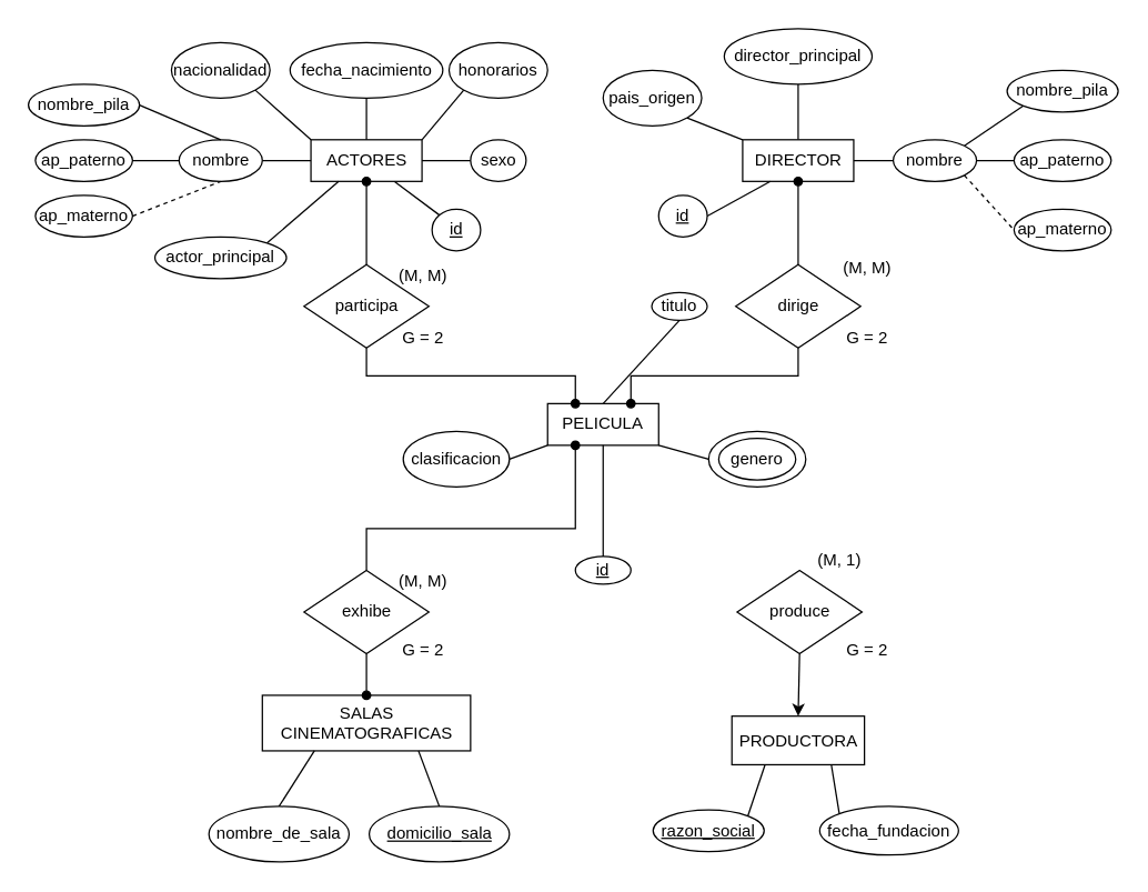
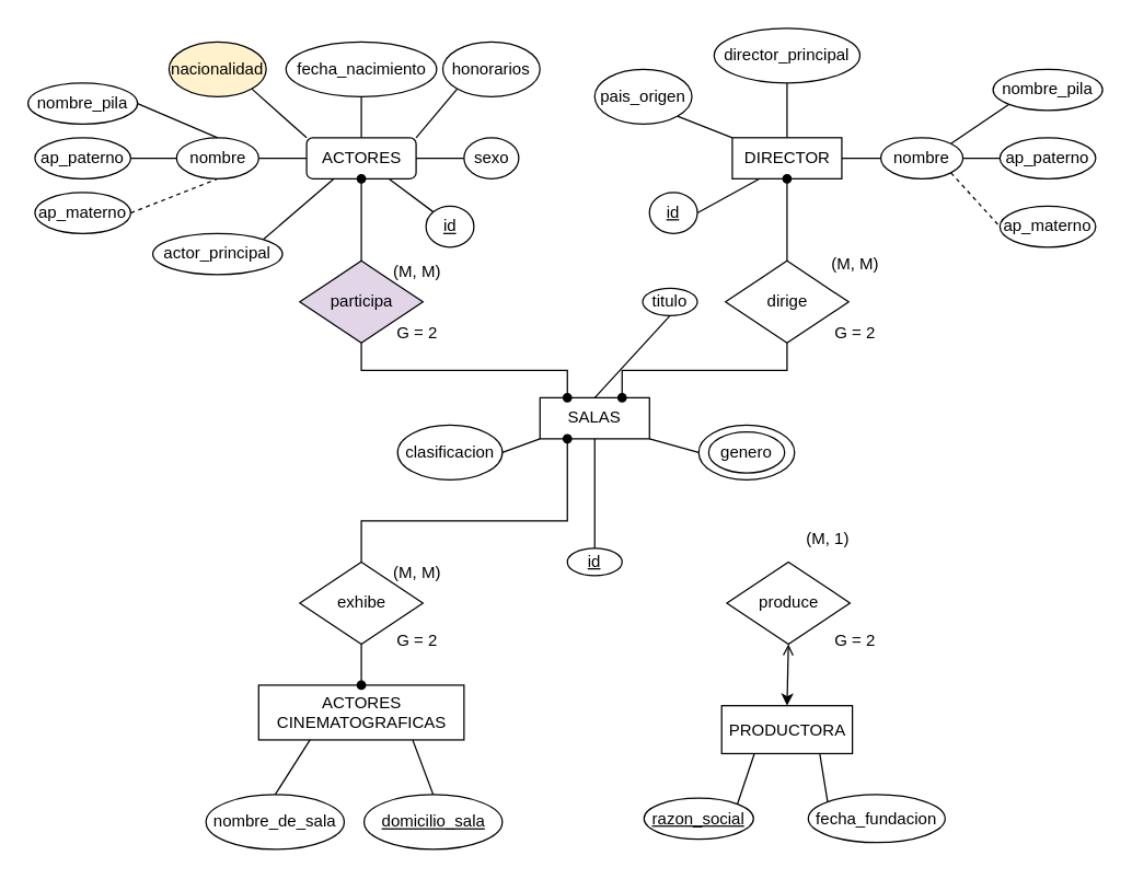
- <mxCell id="25" value="nacionalidad" style="ellipse;whiteSpace=wrap;html=1;" vertex="1" parent="1"><mxGeometry x="123" y="30" width="71" height="40" as="geometry" /></mxCell>
+ <mxCell id="25" value="nacionalidad" style="ellipse;whiteSpace=wrap;html=1;fillColor=#fff2cc;" vertex="1" parent="1"><mxGeometry x="123" y="30" width="71" height="40" as="geometry" /></mxCell>
- <mxCell id="13" value="ACTORES" style="rounded=0;whiteSpace=wrap;html=1;" vertex="1" parent="1"><mxGeometry x="223.5" y="100" width="80" height="30" as="geometry" /></mxCell>
+ <mxCell id="13" value="ACTORES" style="whiteSpace=wrap;html=1;rounded=1;" vertex="1" parent="1"><mxGeometry x="223.5" y="100" width="80" height="30" as="geometry" /></mxCell>
- <mxCell id="16" value="participa" style="rhombus;whiteSpace=wrap;html=1;" vertex="1" parent="1"><mxGeometry x="218.5" y="190" width="90" height="60" as="geometry" /></mxCell>
+ <mxCell id="16" value="participa" style="rhombus;whiteSpace=wrap;html=1;fillColor=#e1d5e7;" vertex="1" parent="1"><mxGeometry x="218.5" y="190" width="90" height="60" as="geometry" /></mxCell>
- <mxCell id="4" value="PELICULA" style="rounded=0;whiteSpace=wrap;html=1;" parent="1" vertex="1"><mxGeometry x="394" y="290" width="80" height="30" as="geometry" /></mxCell>
+ <mxCell id="4" value="SALAS" style="rounded=0;whiteSpace=wrap;html=1;" parent="1" vertex="1"><mxGeometry x="394" y="290" width="80" height="30" as="geometry" /></mxCell>
- <mxCell id="76" value="(M, 1)" style="text;html=1;strokeColor=none;fillColor=none;align=center;verticalAlign=middle;whiteSpace=wrap;rounded=0;" vertex="1" parent="1"><mxGeometry x="580" y="395" width="49.25" height="15" as="geometry" /></mxCell>
+ <mxCell id="76" value="(M, 1)" style="text;html=1;strokeColor=none;fillColor=none;align=center;verticalAlign=middle;whiteSpace=wrap;rounded=0;" vertex="1" parent="1"><mxGeometry x="580" y="385" width="49.25" height="15" as="geometry" /></mxCell>
- <mxCell id="61" style="rounded=0;orthogonalLoop=1;jettySize=auto;html=1;exitX=0.5;exitY=0;exitDx=0;exitDy=0;entryX=0.5;entryY=1;entryDx=0;entryDy=0;endArrow=none;endFill=0;startArrow=classic;startFill=1;" edge="1" parent="1" source="3" target="60"><mxGeometry relative="1" as="geometry" /></mxCell>
+ <mxCell id="61" style="rounded=0;orthogonalLoop=1;jettySize=auto;html=1;exitX=0.5;exitY=0;exitDx=0;exitDy=0;entryX=0.5;entryY=1;entryDx=0;entryDy=0;endArrow=open;endFill=0;startArrow=classic;startFill=1;" edge="1" parent="1" source="3" target="60"><mxGeometry relative="1" as="geometry" /></mxCell>
- <mxCell id="2" value="SALAS&lt;br&gt;CINEMATOGRAFICAS" style="rounded=0;whiteSpace=wrap;html=1;" vertex="1" parent="1"><mxGeometry x="188.5" y="500" width="150" height="40" as="geometry" /></mxCell>
+ <mxCell id="2" value="ACTORES&lt;br&gt;CINEMATOGRAFICAS" style="rounded=0;whiteSpace=wrap;html=1;" vertex="1" parent="1"><mxGeometry x="188.5" y="500" width="150" height="40" as="geometry" /></mxCell>
